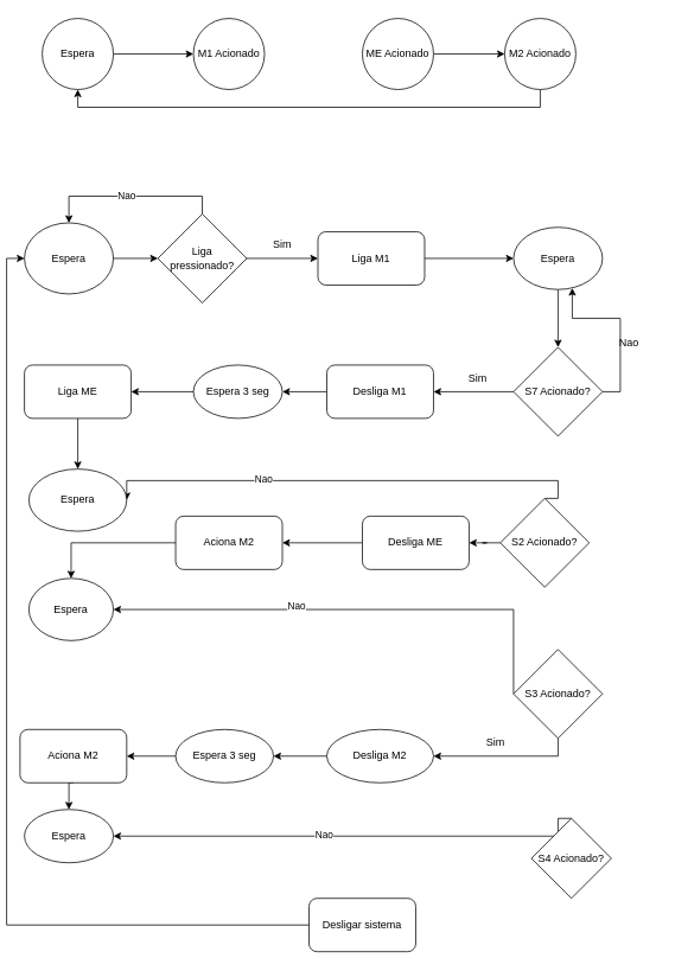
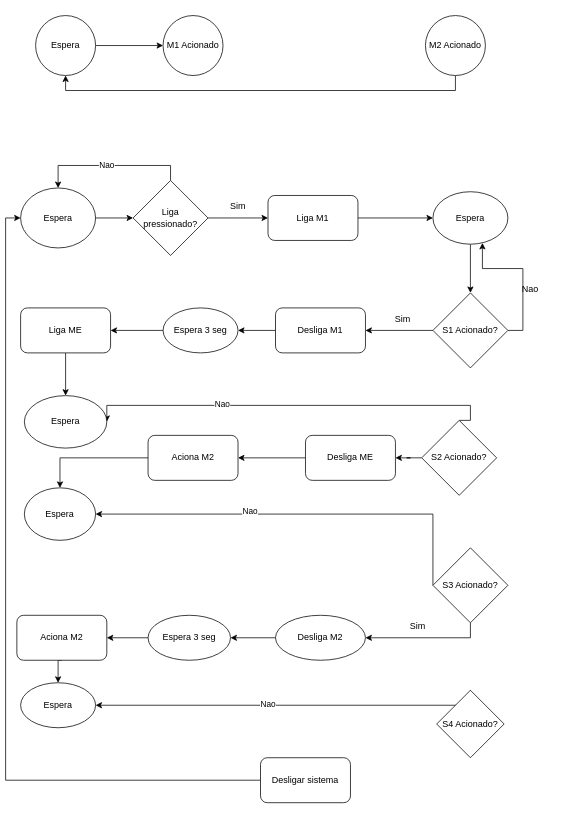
- <mxCell id="6" value="ME Acionado" style="ellipse;whiteSpace=wrap;html=1;aspect=fixed;" parent="1" vertex="1"><mxGeometry x="405" y="20" width="80" height="80" as="geometry" /></mxCell>
- <mxCell id="5" style="edgeStyle=orthogonalEdgeStyle;rounded=0;orthogonalLoop=1;jettySize=auto;html=1;exitX=1;exitY=0.5;exitDx=0;exitDy=0;" parent="1" source="6" target="8" edge="1"><mxGeometry relative="1" as="geometry" /></mxCell>
- <mxCell id="18" value="S7 Acionado?" style="rhombus;whiteSpace=wrap;html=1;" parent="1" vertex="1"><mxGeometry x="575" y="390" width="100" height="100" as="geometry" /></mxCell>
+ <mxCell id="18" value="S1 Acionado?" style="rhombus;whiteSpace=wrap;html=1;" parent="1" vertex="1"><mxGeometry x="575" y="390" width="100" height="100" as="geometry" /></mxCell>
- <mxCell id="54" value="S4 Acionado?" style="rhombus;whiteSpace=wrap;html=1;" parent="1" vertex="1"><mxGeometry x="595" y="920" width="90" height="90" as="geometry" /></mxCell>
+ <mxCell id="54" value="S4 Acionado?" style="rhombus;whiteSpace=wrap;html=1;" parent="1" vertex="1"><mxGeometry x="580" y="920" width="90" height="90" as="geometry" /></mxCell>
